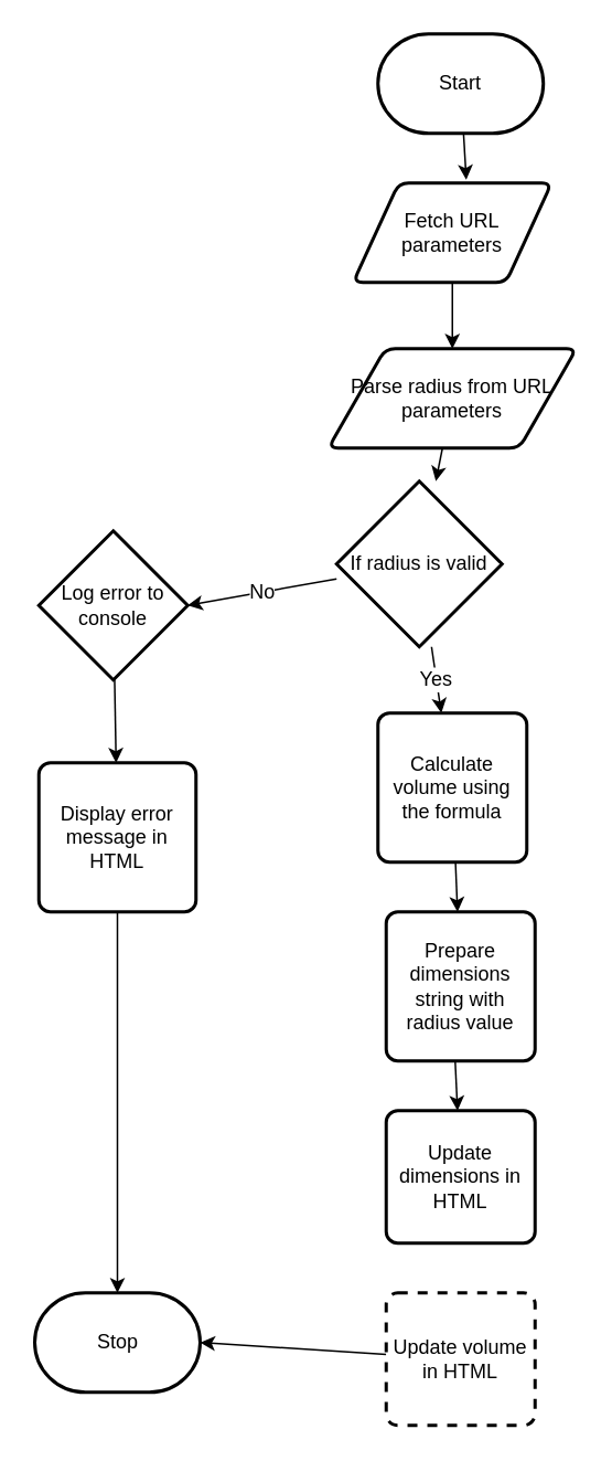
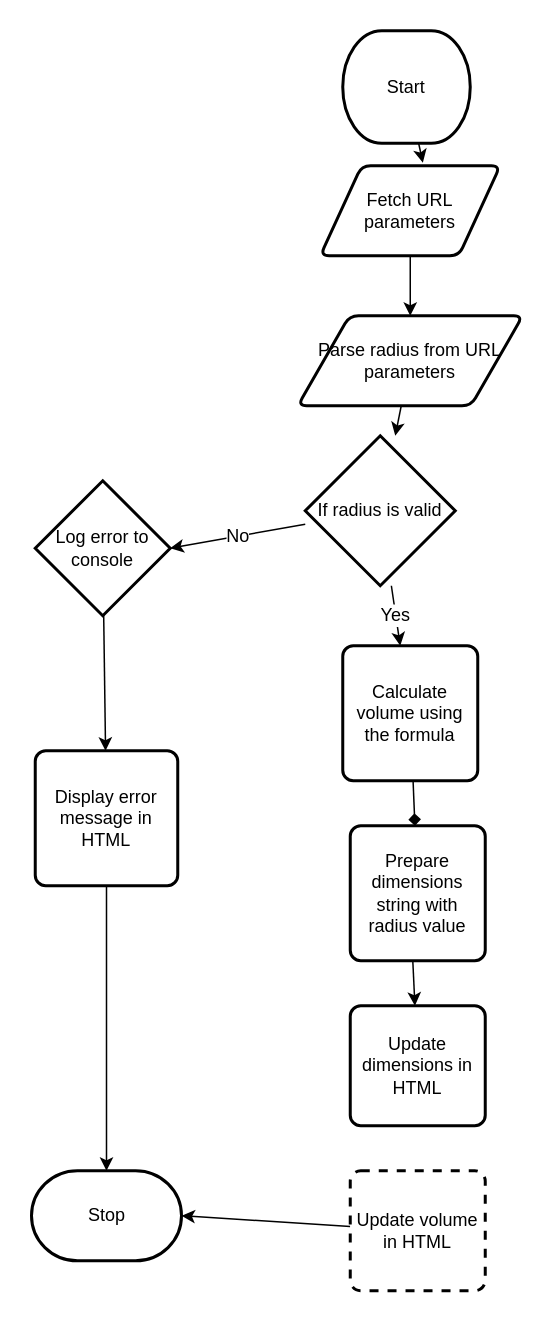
- <mxCell id="3" value="Start" style="strokeWidth=2;html=1;shape=mxgraph.flowchart.terminator;whiteSpace=wrap;" parent="1" vertex="1"><mxGeometry x="228" y="20" width="100" height="60" as="geometry" /></mxCell>
+ <mxCell id="3" value="Start" style="strokeWidth=2;html=1;shape=mxgraph.flowchart.terminator;whiteSpace=wrap;" parent="1" vertex="1"><mxGeometry x="228" y="20" width="85" height="75" as="geometry" /></mxCell>
- <mxCell id="21" value="Display error message in HTML" style="rounded=1;whiteSpace=wrap;html=1;absoluteArcSize=1;arcSize=14;strokeWidth=2;labelBackgroundColor=none;fontSize=12;" vertex="1" parent="1"><mxGeometry x="23" y="460" width="95" height="90" as="geometry" /></mxCell>
+ <mxCell id="21" value="Display error message in HTML" style="rounded=1;whiteSpace=wrap;html=1;absoluteArcSize=1;arcSize=14;strokeWidth=2;labelBackgroundColor=none;fontSize=12;" vertex="1" parent="1"><mxGeometry x="23" y="500" width="95" height="90" as="geometry" /></mxCell>
- <mxCell id="12" value="" style="edgeStyle=none;html=1;fontSize=12;" edge="1" parent="1" source="13" target="22"><mxGeometry relative="1" as="geometry" /></mxCell>
+ <mxCell id="12" value="" style="edgeStyle=none;html=1;fontSize=12;endArrow=diamond;" edge="1" parent="1" source="13" target="22"><mxGeometry relative="1" as="geometry" /></mxCell>
